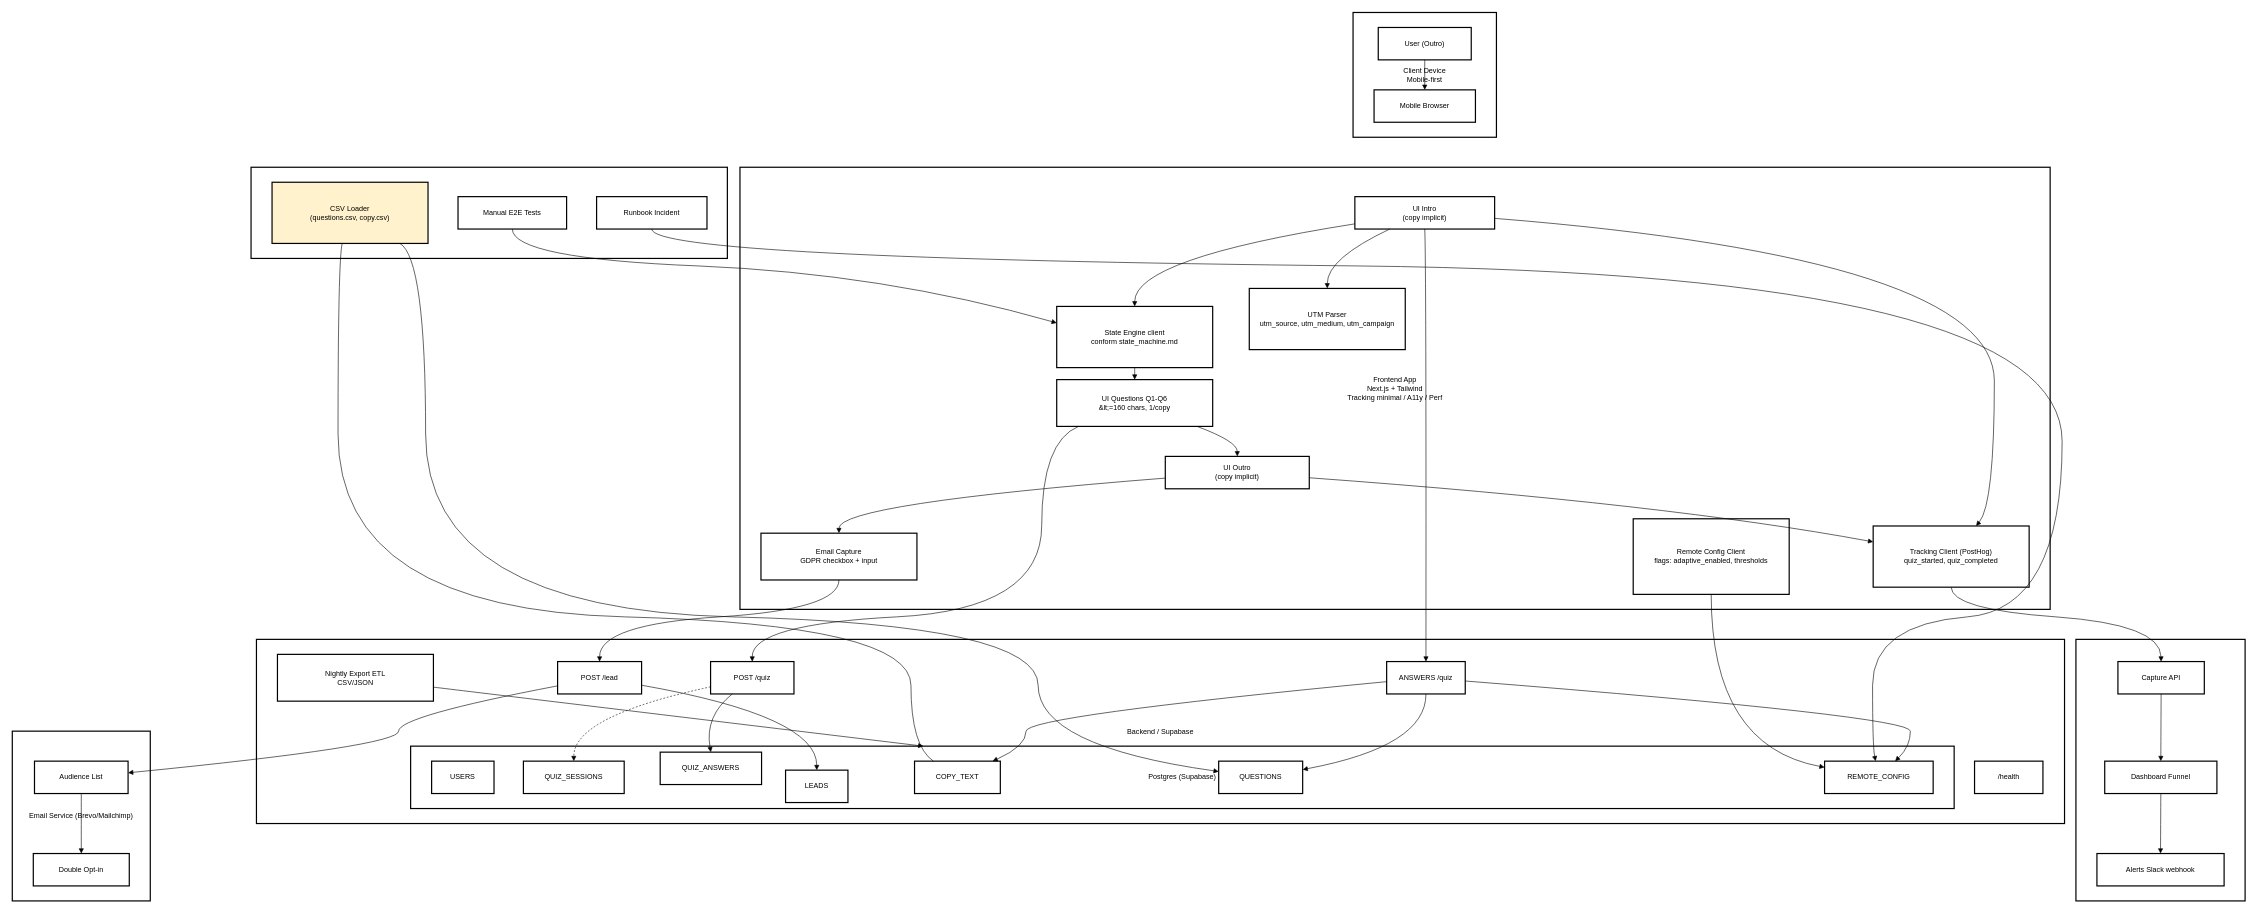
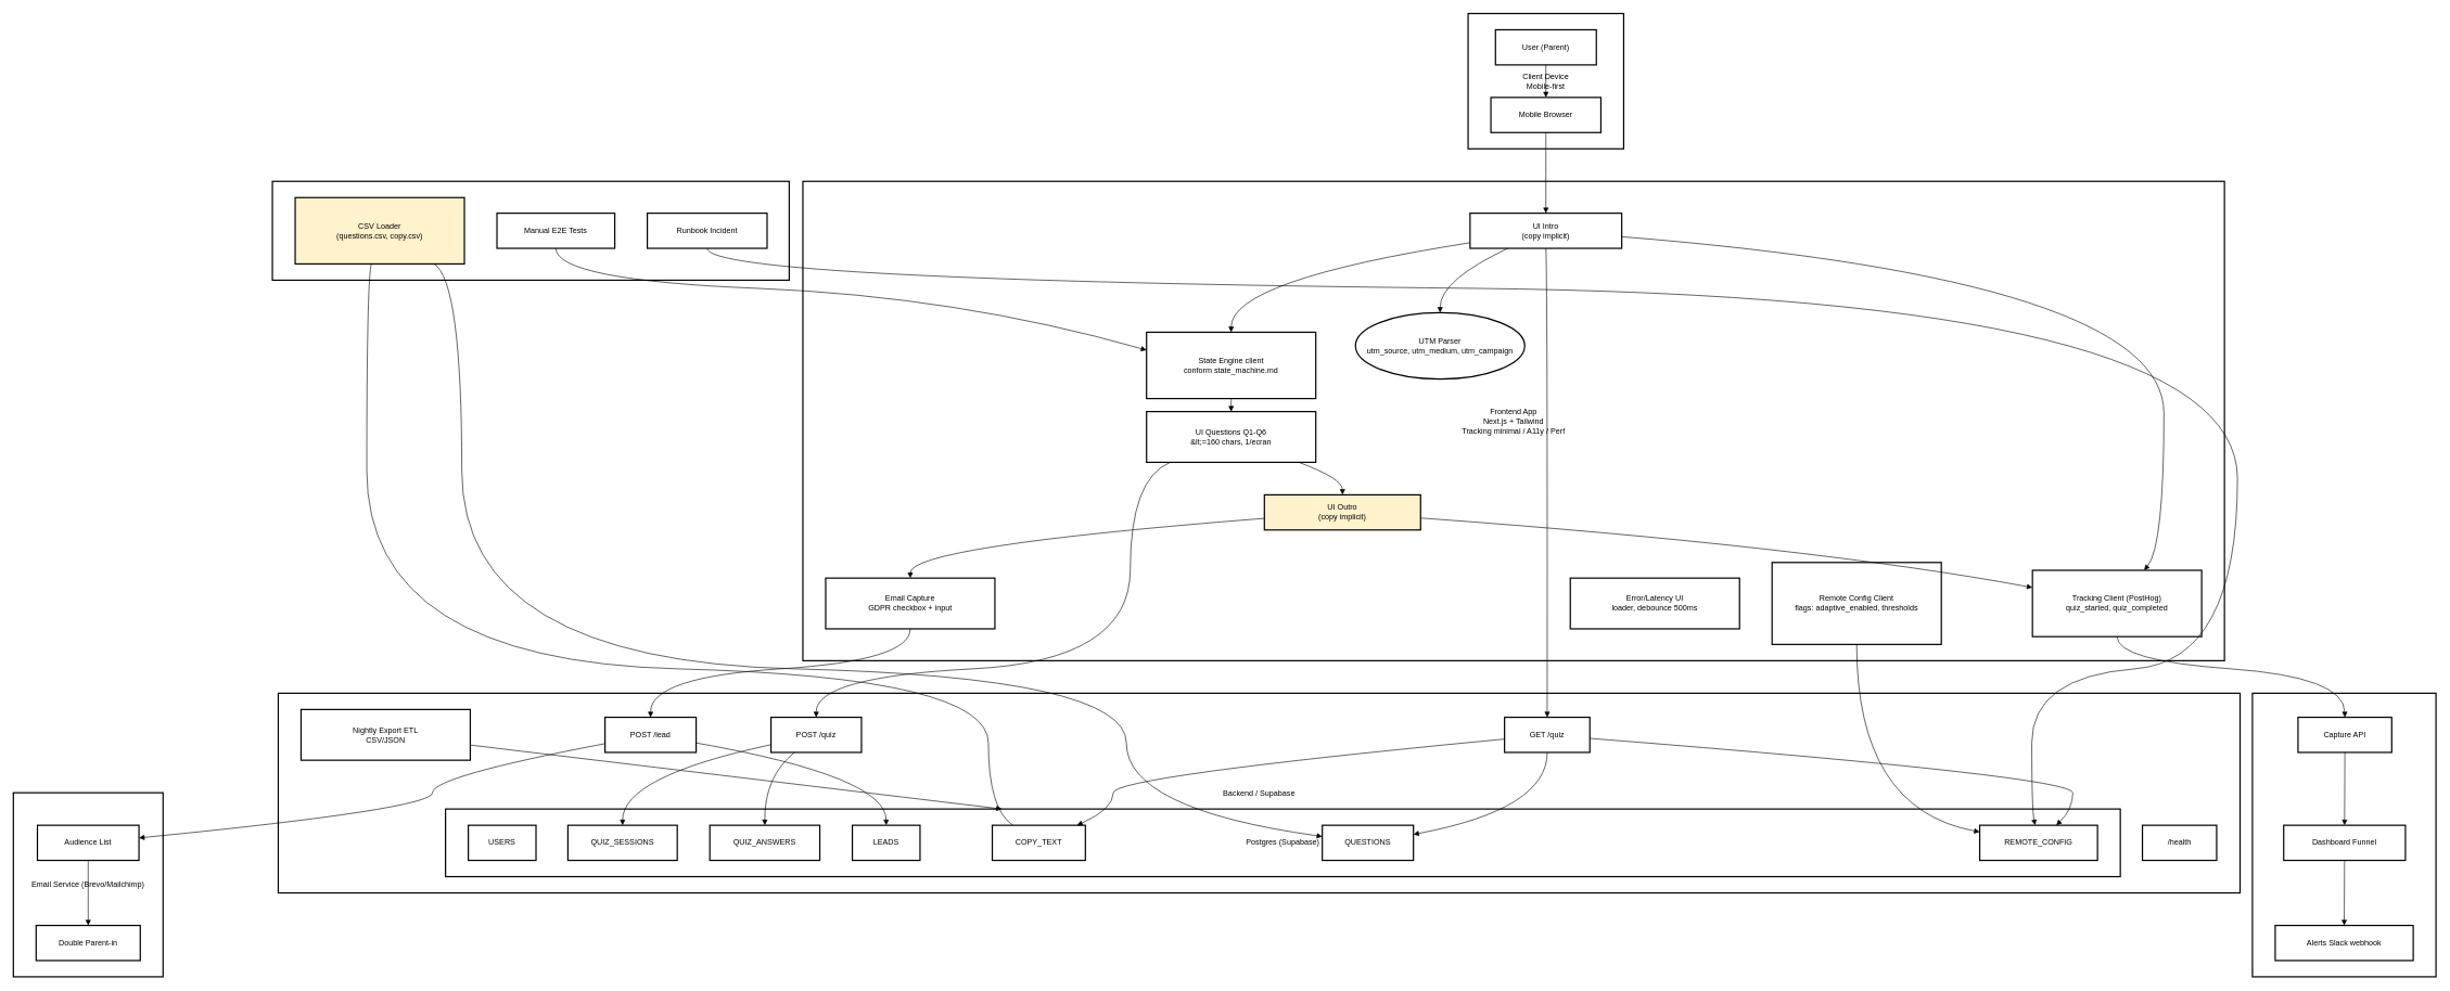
- <mxCell id="9" value="User (Outro)" style="whiteSpace=wrap;strokeWidth=2;" vertex="1" parent="1"><mxGeometry x="2297" y="45" width="155" height="54" as="geometry" /></mxCell>
+ <mxCell id="9" value="User (Parent)" style="whiteSpace=wrap;strokeWidth=2;" vertex="1" parent="1"><mxGeometry x="2297" y="45" width="155" height="54" as="geometry" /></mxCell>
+ <mxCell id="41" value="" style="curved=1;startArrow=none;endArrow=block;exitX=0.5;exitY=1;entryX=0.5;entryY=0;rounded=0;" edge="1" parent="1" source="10" target="11"><mxGeometry relative="1" as="geometry"><Array as="points" /></mxGeometry></mxCell>
- <mxCell id="18" value="UTM Parser&#10;utm_source, utm_medium, utm_campaign" style="whiteSpace=wrap;strokeWidth=2;" vertex="1" parent="1"><mxGeometry x="2082" y="480" width="260" height="102" as="geometry" /></mxCell>
+ <mxCell id="18" value="UTM Parser&#10;utm_source, utm_medium, utm_campaign" style="ellipse;whiteSpace=wrap;strokeWidth=2;" vertex="1" parent="1"><mxGeometry x="2082" y="480" width="260" height="102" as="geometry" /></mxCell>
- <mxCell id="12" value="UI Questions Q1-Q6&#10;&amp;lt;=160 chars, 1/copy" style="whiteSpace=wrap;strokeWidth=2;" vertex="1" parent="1"><mxGeometry x="1761" y="632" width="260" height="78" as="geometry" /></mxCell>
+ <mxCell id="12" value="UI Questions Q1-Q6&#10;&amp;lt;=160 chars, 1/ecran" style="whiteSpace=wrap;strokeWidth=2;" vertex="1" parent="1"><mxGeometry x="1761" y="632" width="260" height="78" as="geometry" /></mxCell>
- <mxCell id="13" value="UI Outro&#10;(copy implicit)" style="whiteSpace=wrap;strokeWidth=2;" vertex="1" parent="1"><mxGeometry x="1942" y="760" width="240" height="54" as="geometry" /></mxCell>
+ <mxCell id="13" value="UI Outro&#10;(copy implicit)" style="whiteSpace=wrap;strokeWidth=2;fillColor=#fff2cc;" vertex="1" parent="1"><mxGeometry x="1942" y="760" width="240" height="54" as="geometry" /></mxCell>
+ <mxCell id="19" value="Error/Latency UI&#10;loader, debounce 500ms" style="whiteSpace=wrap;strokeWidth=2;" vertex="1" parent="1"><mxGeometry x="2412" y="888" width="260" height="78" as="geometry" /></mxCell>
- <mxCell id="20" value="ANSWERS /quiz" style="whiteSpace=wrap;strokeWidth=2;" vertex="1" parent="1"><mxGeometry x="2311" y="1102" width="131" height="54" as="geometry" /></mxCell>
+ <mxCell id="20" value="GET /quiz" style="whiteSpace=wrap;strokeWidth=2;" vertex="1" parent="1"><mxGeometry x="2311" y="1102" width="131" height="54" as="geometry" /></mxCell>
- <mxCell id="53" value="" style="curved=1;startArrow=none;endArrow=block;exitX=0;exitY=0.78;entryX=0.5;entryY=0;rounded=0;dashed=1;" edge="1" parent="1" source="21" target="25"><mxGeometry relative="1" as="geometry"><Array as="points"><mxPoint x="956" y="1193" /></Array></mxGeometry></mxCell>
+ <mxCell id="53" value="" style="curved=1;startArrow=none;endArrow=block;exitX=0;exitY=0.78;entryX=0.5;entryY=0;rounded=0;" edge="1" parent="1" source="21" target="25"><mxGeometry relative="1" as="geometry"><Array as="points"><mxPoint x="956" y="1193" /></Array></mxGeometry></mxCell>
- <mxCell id="26" value="QUIZ_ANSWERS" style="whiteSpace=wrap;strokeWidth=2;" vertex="1" parent="1"><mxGeometry x="1100" y="1253" width="169" height="54" as="geometry" /></mxCell>
+ <mxCell id="26" value="QUIZ_ANSWERS" style="whiteSpace=wrap;strokeWidth=2;" vertex="1" parent="1"><mxGeometry x="1090" y="1268" width="169" height="54" as="geometry" /></mxCell>
- <mxCell id="27" value="LEADS" style="whiteSpace=wrap;strokeWidth=2;" vertex="1" parent="1"><mxGeometry x="1309" y="1283" width="104" height="54" as="geometry" /></mxCell>
+ <mxCell id="27" value="LEADS" style="whiteSpace=wrap;strokeWidth=2;" vertex="1" parent="1"><mxGeometry x="1309" y="1268" width="104" height="54" as="geometry" /></mxCell>
- <mxCell id="36" value="Double Opt-in" style="whiteSpace=wrap;strokeWidth=2;" vertex="1" parent="1"><mxGeometry x="55" y="1422" width="160" height="54" as="geometry" /></mxCell>
+ <mxCell id="36" value="Double Parent-in" style="whiteSpace=wrap;strokeWidth=2;" vertex="1" parent="1"><mxGeometry x="55" y="1422" width="160" height="54" as="geometry" /></mxCell>
